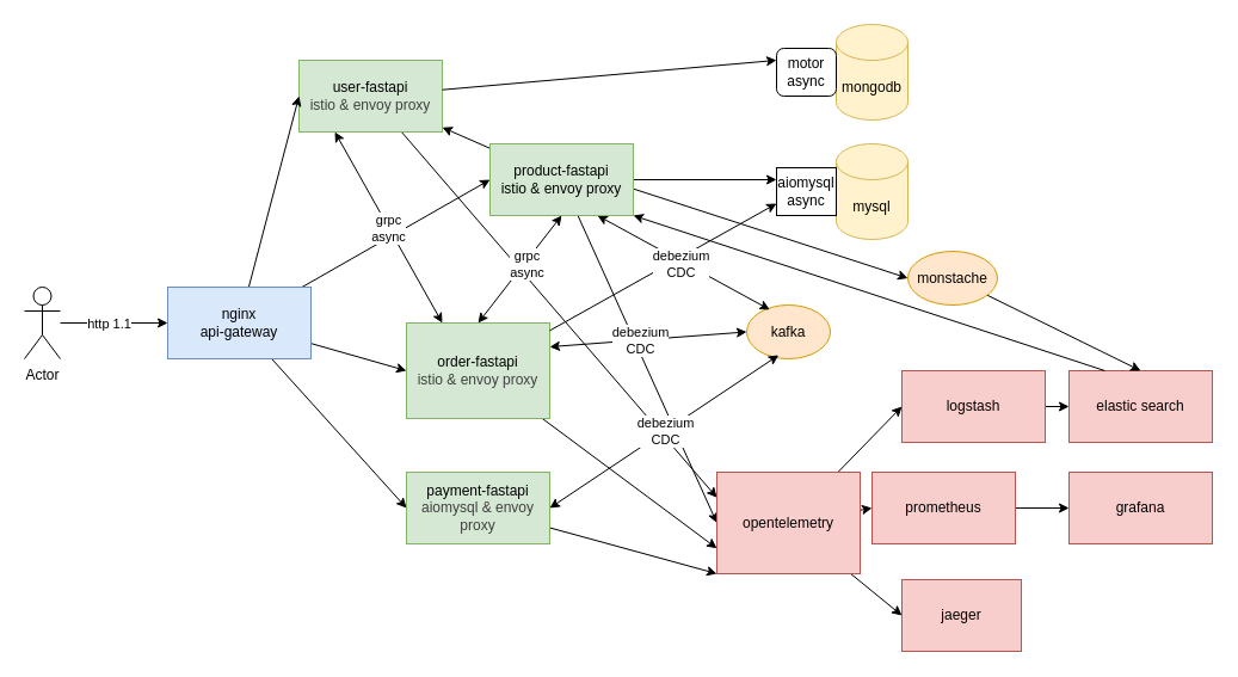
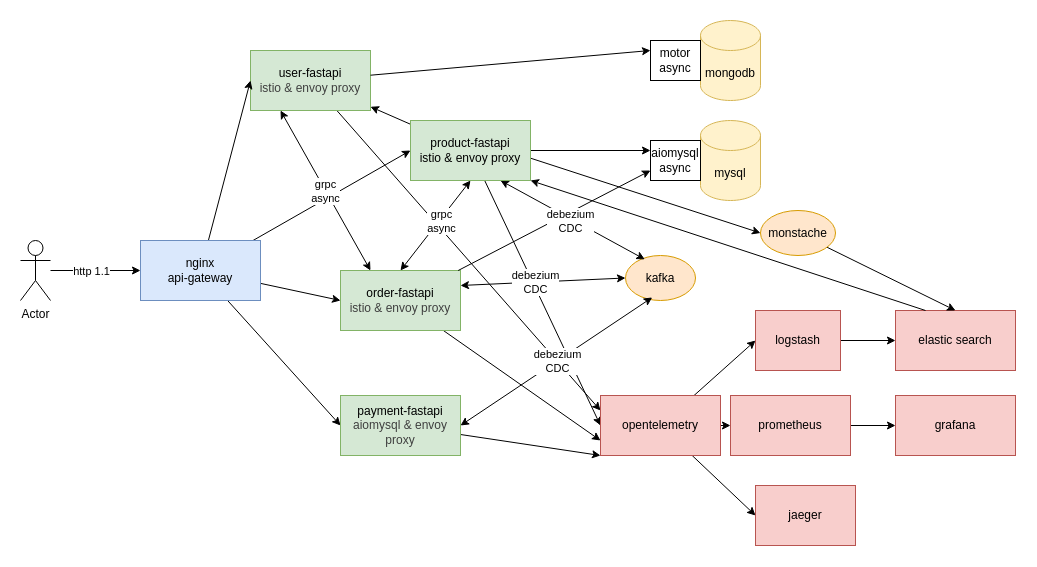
- <mxCell id="35" value="motor&lt;div&gt;async&lt;/div&gt;" style="whiteSpace=wrap;html=1;rounded=1;" parent="1" vertex="1"><mxGeometry x="650" y="40" width="50" height="40" as="geometry" /></mxCell>
+ <mxCell id="35" value="motor&lt;div&gt;async&lt;/div&gt;" style="rounded=0;whiteSpace=wrap;html=1;" parent="1" vertex="1"><mxGeometry x="650" y="40" width="50" height="40" as="geometry" /></mxCell>
- <mxCell id="7" value="order-fastapi&lt;div&gt;&lt;span style=&quot;color: rgb(63, 63, 63);&quot;&gt;istio &amp;amp; envoy proxy&lt;/span&gt;&lt;/div&gt;" style="rounded=0;whiteSpace=wrap;html=1;fillColor=#d5e8d4;strokeColor=#82b366;" parent="1" vertex="1"><mxGeometry x="340" y="270" width="120" height="80" as="geometry" /></mxCell>
+ <mxCell id="7" value="order-fastapi&lt;div&gt;&lt;span style=&quot;color: rgb(63, 63, 63);&quot;&gt;istio &amp;amp; envoy proxy&lt;/span&gt;&lt;/div&gt;" style="rounded=0;whiteSpace=wrap;html=1;fillColor=#d5e8d4;strokeColor=#82b366;" parent="1" vertex="1"><mxGeometry x="340" y="270" width="120" height="60" as="geometry" /></mxCell>
- <mxCell id="22" value="logstash" style="rounded=0;whiteSpace=wrap;html=1;fillColor=#f8cecc;strokeColor=#b85450;" parent="1" vertex="1"><mxGeometry x="755" y="310" width="120" height="60" as="geometry" /></mxCell>
+ <mxCell id="22" value="logstash" style="rounded=0;whiteSpace=wrap;html=1;fillColor=#f8cecc;strokeColor=#b85450;" parent="1" vertex="1"><mxGeometry x="755" y="310" width="85" height="60" as="geometry" /></mxCell>
- <mxCell id="40" value="opentelemetry" style="rounded=0;whiteSpace=wrap;html=1;fillColor=#f8cecc;strokeColor=#b85450;" parent="1" vertex="1"><mxGeometry x="600" y="395" width="120" height="85" as="geometry" /></mxCell>
+ <mxCell id="40" value="opentelemetry" style="rounded=0;whiteSpace=wrap;html=1;fillColor=#f8cecc;strokeColor=#b85450;" parent="1" vertex="1"><mxGeometry x="600" y="395" width="120" height="60" as="geometry" /></mxCell>
